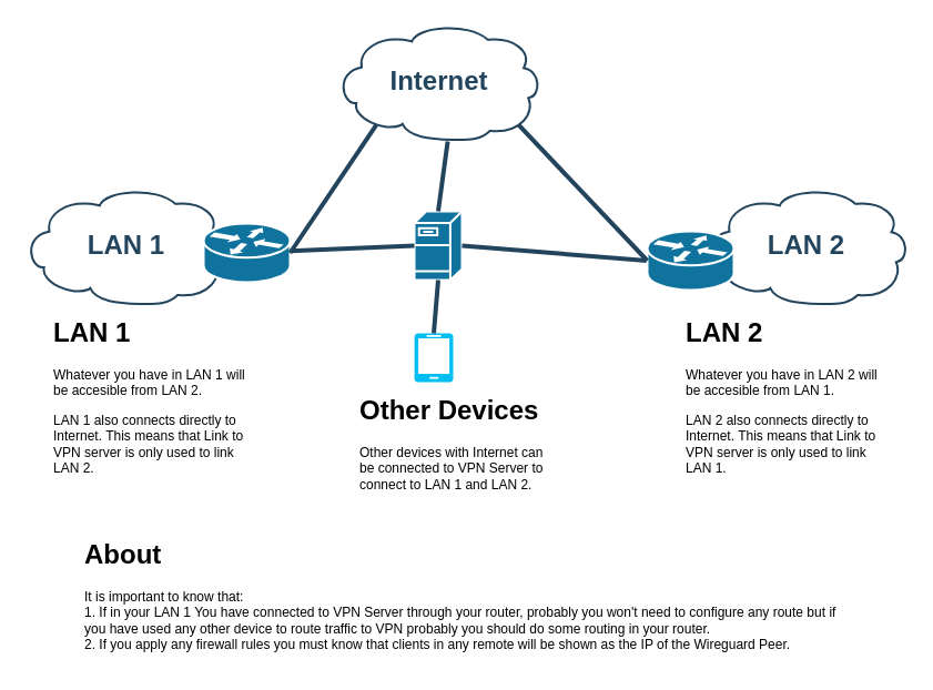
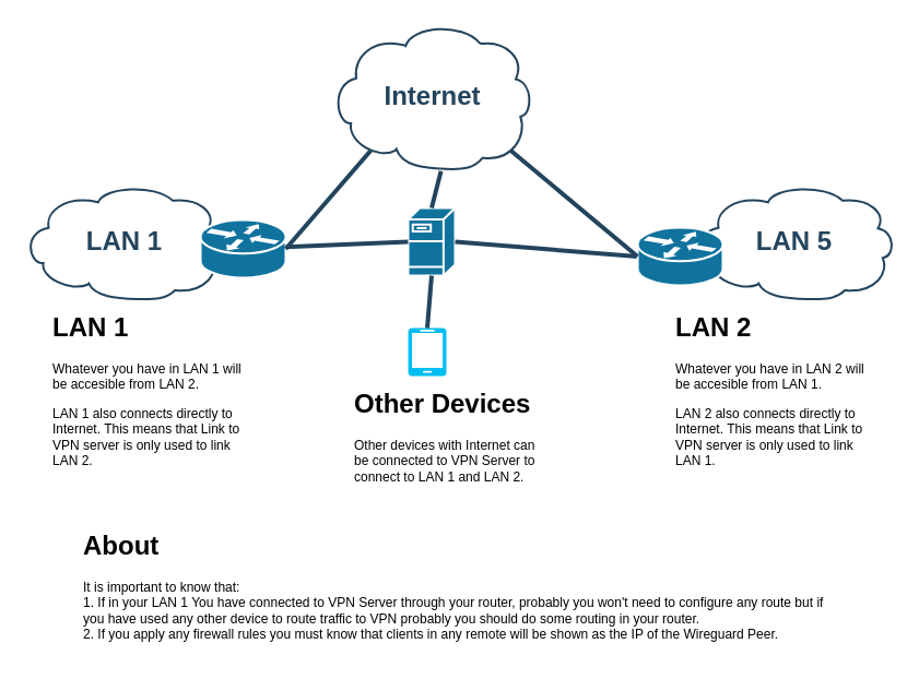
- <mxCell id="4" value="Internet" style="shape=mxgraph.cisco.storage.cloud;html=1;dashed=0;strokeColor=#23445D;fillColor=#ffffff;strokeWidth=2;fontFamily=Helvetica;fontSize=24;fontColor=#23445D;align=center;fontStyle=1" parent="1" vertex="1"><mxGeometry x="301.5" y="20" width="186" height="106" as="geometry" /></mxCell>
+ <mxCell id="4" value="Internet" style="shape=mxgraph.cisco.storage.cloud;html=1;dashed=0;strokeColor=#23445D;fillColor=#ffffff;strokeWidth=2;fontFamily=Helvetica;fontSize=24;fontColor=#23445D;align=center;fontStyle=1" parent="1" vertex="1"><mxGeometry x="301.5" y="20" width="186" height="135" as="geometry" /></mxCell>
- <mxCell id="2" value="LAN 2" style="shape=mxgraph.cisco.storage.cloud;html=1;dashed=0;strokeColor=#23445D;fillColor=#ffffff;strokeWidth=2;fontFamily=Helvetica;fontSize=24;fontColor=#23445D;fontStyle=1" vertex="1" parent="1"><mxGeometry x="633" y="168" width="186" height="106" as="geometry" /></mxCell>
+ <mxCell id="2" value="LAN 5" style="shape=mxgraph.cisco.storage.cloud;html=1;dashed=0;strokeColor=#23445D;fillColor=#ffffff;strokeWidth=2;fontFamily=Helvetica;fontSize=24;fontColor=#23445D;fontStyle=1" vertex="1" parent="1"><mxGeometry x="633" y="168" width="186" height="106" as="geometry" /></mxCell>
